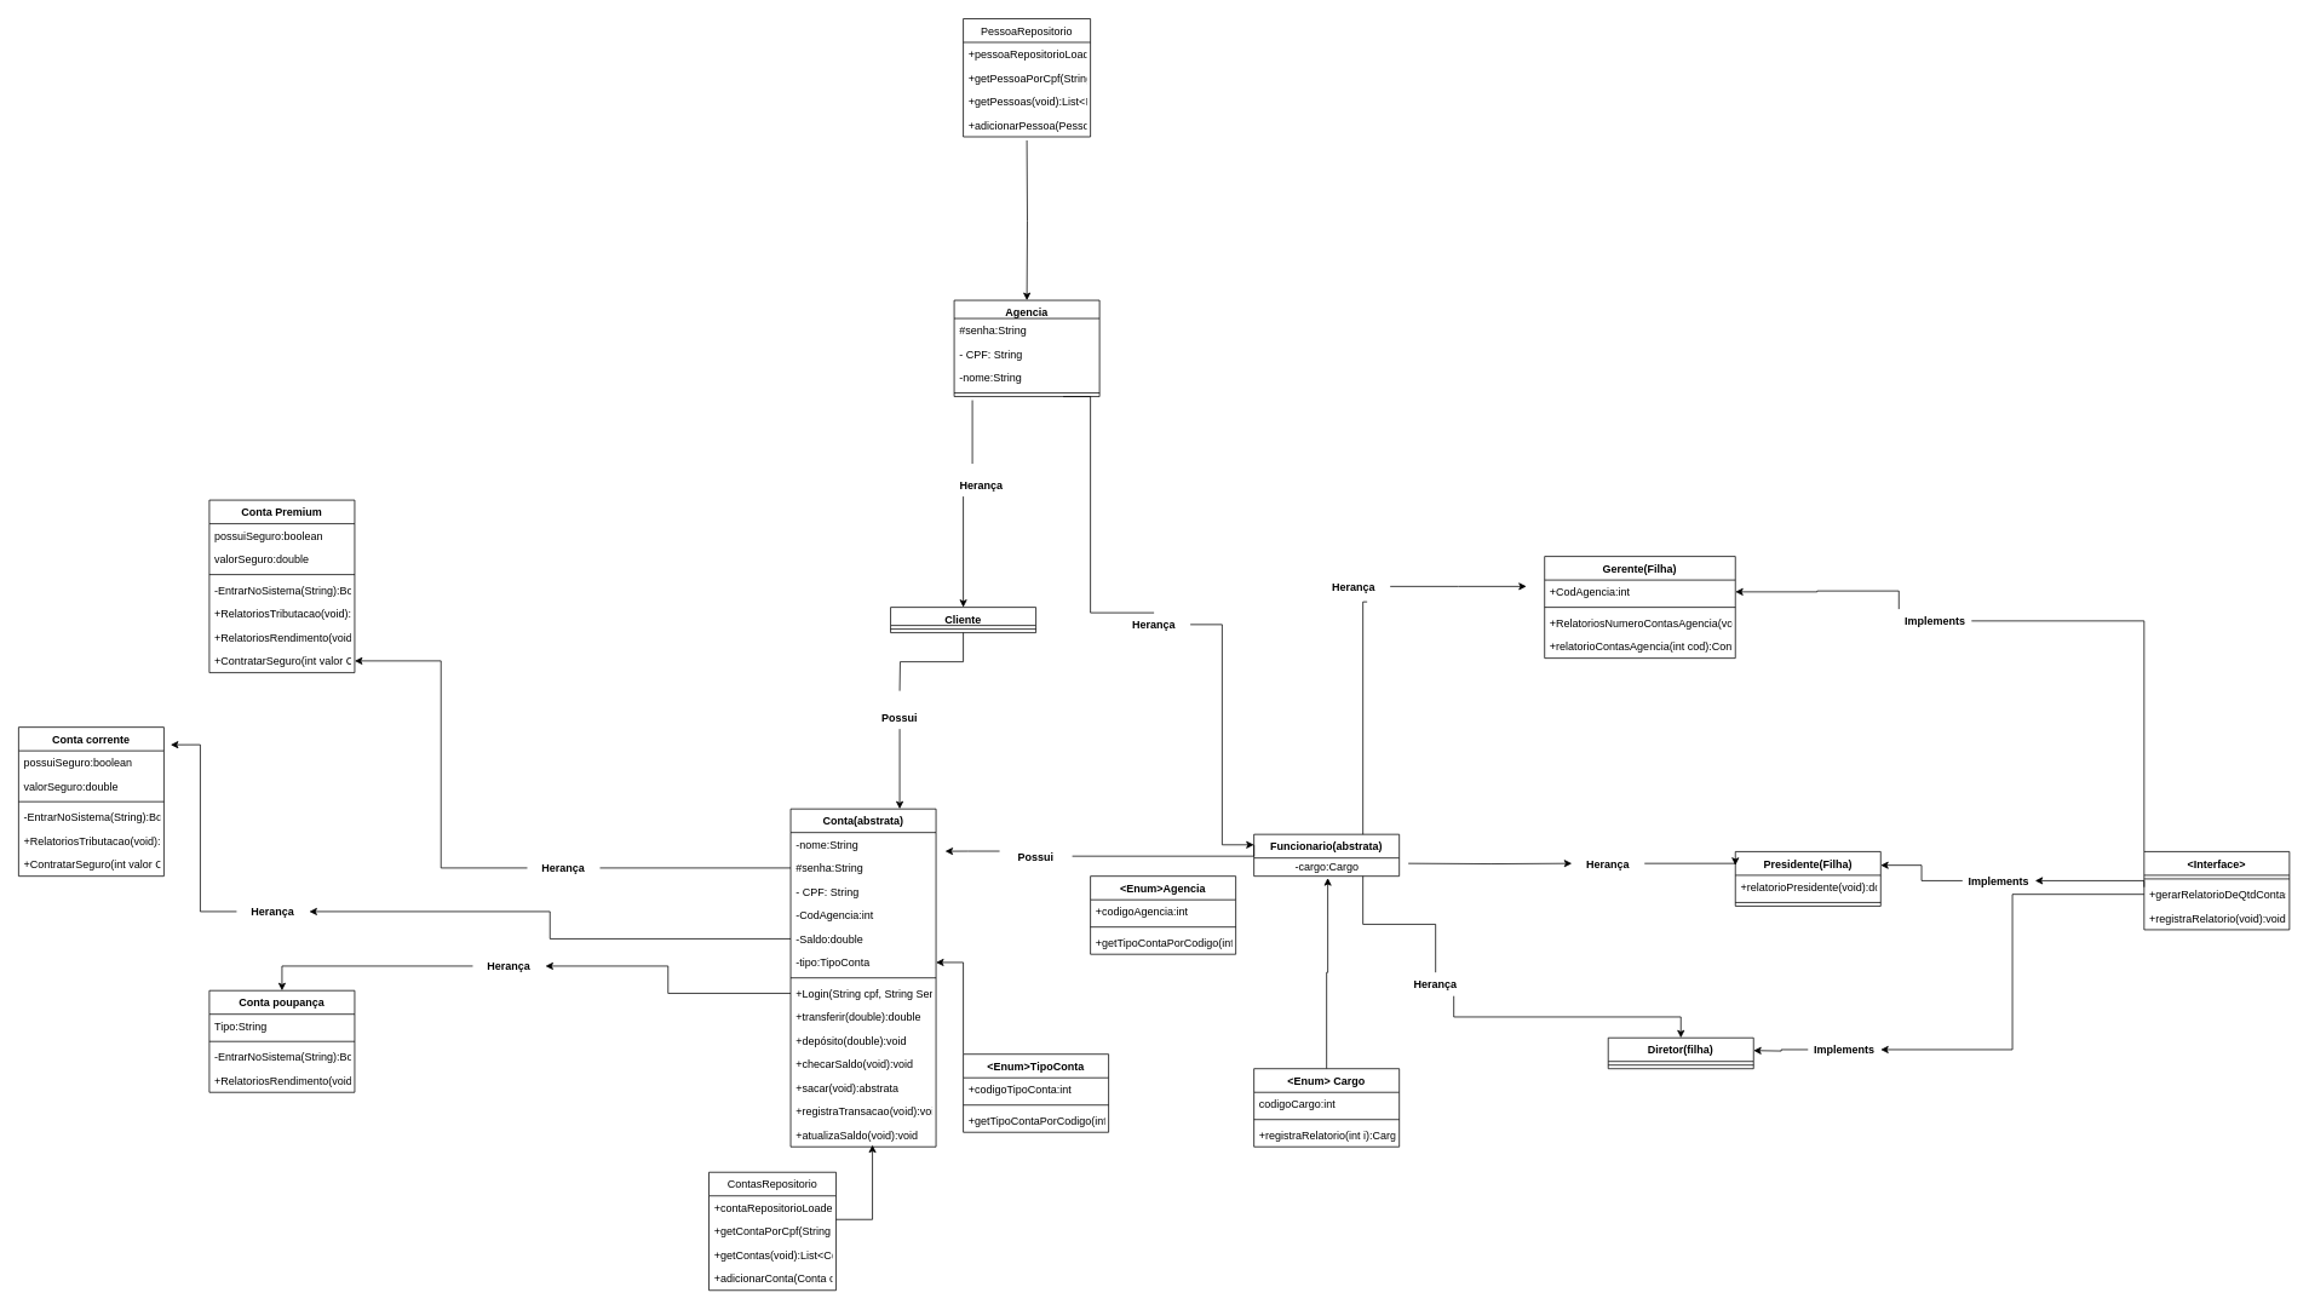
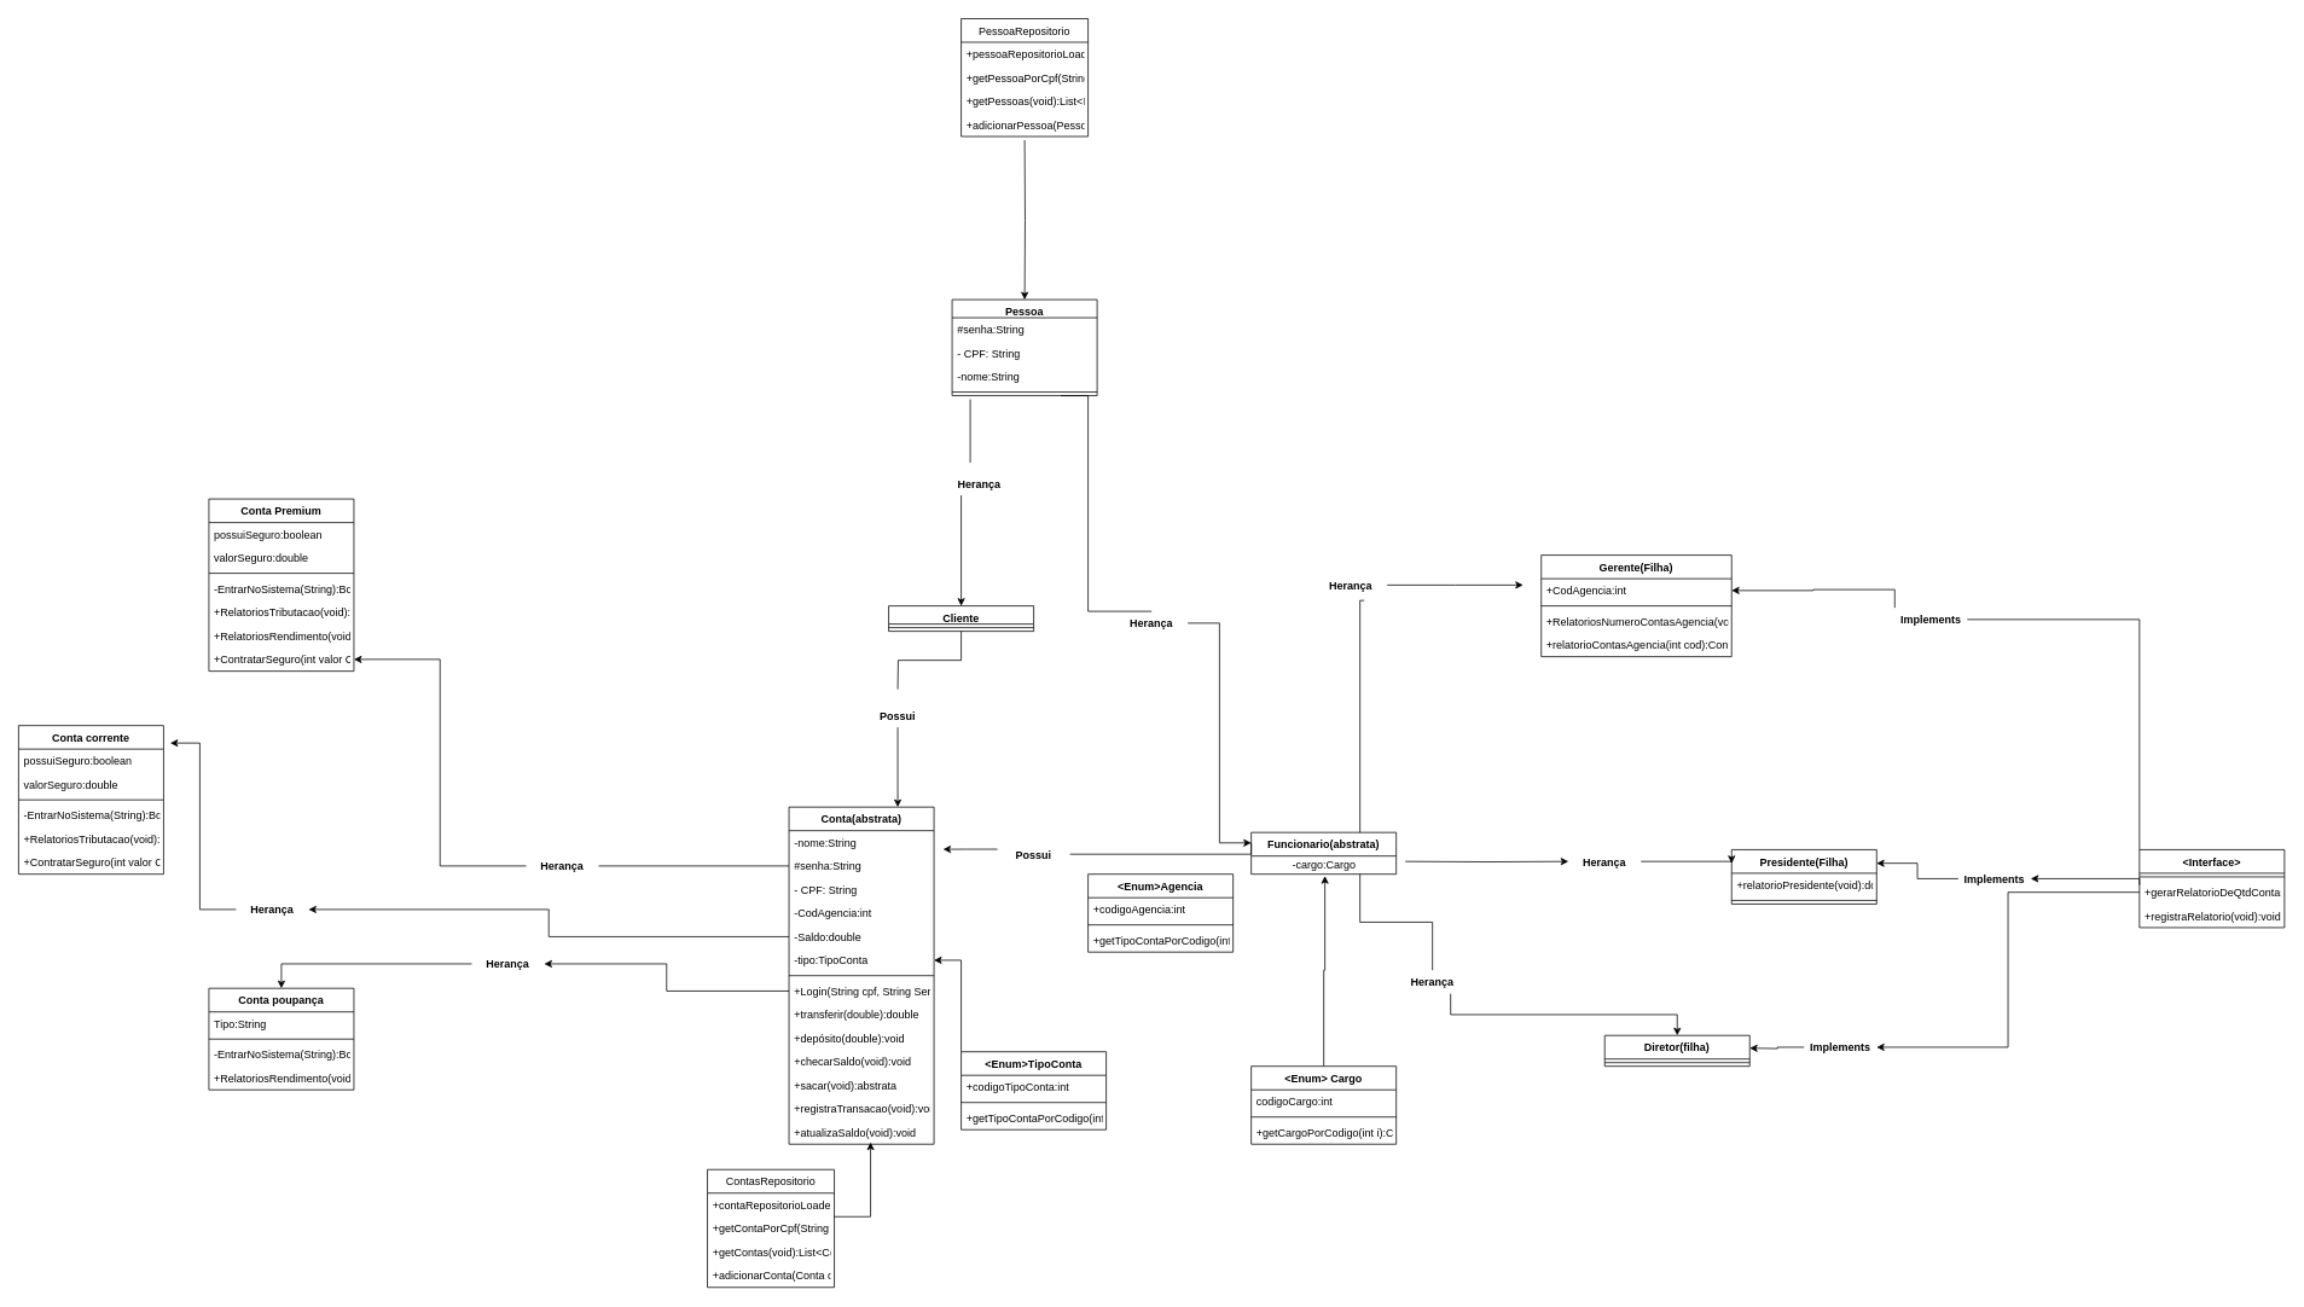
- <mxCell id="57" value="Agencia" style="swimlane;fontStyle=1;align=center;verticalAlign=top;childLayout=stackLayout;horizontal=1;startSize=20;horizontalStack=0;resizeParent=1;resizeParentMax=0;resizeLast=0;collapsible=1;marginBottom=0;" parent="1" vertex="1"><mxGeometry x="1050" y="330" width="160" height="106" as="geometry" /></mxCell>
+ <mxCell id="57" value="Pessoa" style="swimlane;fontStyle=1;align=center;verticalAlign=top;childLayout=stackLayout;horizontal=1;startSize=20;horizontalStack=0;resizeParent=1;resizeParentMax=0;resizeLast=0;collapsible=1;marginBottom=0;" parent="1" vertex="1"><mxGeometry x="1050" y="330" width="160" height="106" as="geometry" /></mxCell>
- <mxCell id="91" value="+registraRelatorio(int i):Cargo" style="text;strokeColor=none;fillColor=none;align=left;verticalAlign=top;spacingLeft=4;spacingRight=4;overflow=hidden;rotatable=0;points=[[0,0.5],[1,0.5]];portConstraint=eastwest;" vertex="1" parent="88"><mxGeometry y="60" width="160" height="26" as="geometry" /></mxCell>
+ <mxCell id="91" value="+getCargoPorCodigo(int i):Cargo" style="text;strokeColor=none;fillColor=none;align=left;verticalAlign=top;spacingLeft=4;spacingRight=4;overflow=hidden;rotatable=0;points=[[0,0.5],[1,0.5]];portConstraint=eastwest;" vertex="1" parent="88"><mxGeometry y="60" width="160" height="26" as="geometry" /></mxCell>
